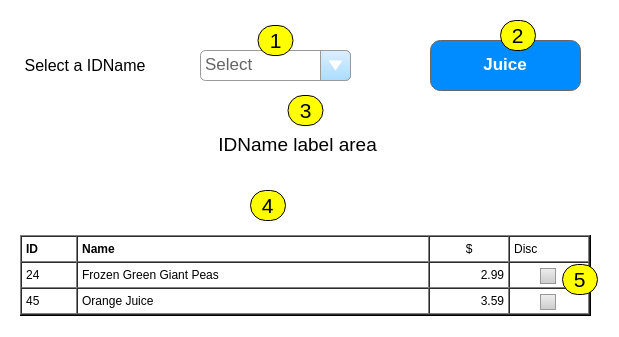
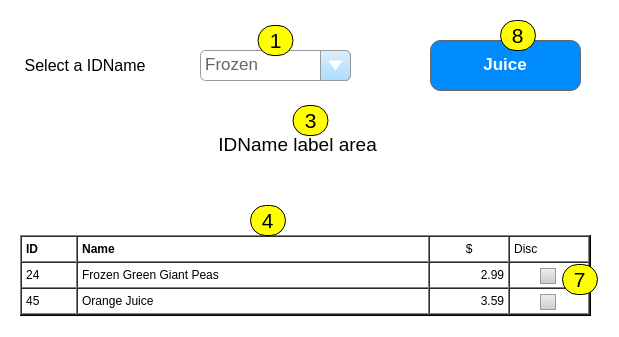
- <mxCell id="10" value="&lt;font style=&quot;font-size: 21px&quot;&gt;2&lt;/font&gt;" style="text;html=1;strokeColor=#000000;fillColor=#FFFF00;align=center;verticalAlign=middle;whiteSpace=wrap;rounded=1;fontSize=19;arcSize=50;" vertex="1" parent="1"><mxGeometry x="500" y="20" width="35" height="30" as="geometry" /></mxCell>
+ <mxCell id="10" value="&lt;font style=&quot;font-size: 21px&quot;&gt;8&lt;/font&gt;" style="text;html=1;strokeColor=#000000;fillColor=#FFFF00;align=center;verticalAlign=middle;whiteSpace=wrap;rounded=1;fontSize=19;arcSize=50;" vertex="1" parent="1"><mxGeometry x="500" y="20" width="35" height="30" as="geometry" /></mxCell>
- <mxCell id="3" value="Select" style="strokeWidth=1;shadow=0;dashed=0;align=center;html=1;shape=mxgraph.mockup.forms.comboBox;strokeColor=#999999;fillColor=#ddeeff;align=left;fillColor2=#aaddff;mainText=;fontColor=#666666;fontSize=17;spacingLeft=3;" vertex="1" parent="1"><mxGeometry x="200" y="50" width="150" height="30" as="geometry" /></mxCell>
+ <mxCell id="3" value="Frozen" style="strokeWidth=1;shadow=0;dashed=0;align=center;html=1;shape=mxgraph.mockup.forms.comboBox;strokeColor=#999999;fillColor=#ddeeff;align=left;fillColor2=#aaddff;mainText=;fontColor=#666666;fontSize=17;spacingLeft=3;" vertex="1" parent="1"><mxGeometry x="200" y="50" width="150" height="30" as="geometry" /></mxCell>
- <mxCell id="11" value="&lt;font style=&quot;font-size: 21px&quot;&gt;3&lt;/font&gt;" style="text;html=1;strokeColor=#000000;fillColor=#FFFF00;align=center;verticalAlign=middle;whiteSpace=wrap;rounded=1;fontSize=19;arcSize=50;" vertex="1" parent="1"><mxGeometry x="287.5" y="95" width="35" height="30" as="geometry" /></mxCell>
+ <mxCell id="11" value="&lt;font style=&quot;font-size: 21px&quot;&gt;3&lt;/font&gt;" style="text;html=1;strokeColor=#000000;fillColor=#FFFF00;align=center;verticalAlign=middle;whiteSpace=wrap;rounded=1;fontSize=19;arcSize=50;" vertex="1" parent="1"><mxGeometry x="292.5" y="105" width="35" height="30" as="geometry" /></mxCell>
- <mxCell id="12" value="&lt;font style=&quot;font-size: 21px&quot;&gt;4&lt;/font&gt;" style="text;html=1;strokeColor=#000000;fillColor=#FFFF00;align=center;verticalAlign=middle;whiteSpace=wrap;rounded=1;fontSize=19;arcSize=50;" vertex="1" parent="1"><mxGeometry x="250" y="190" width="35" height="30" as="geometry" /></mxCell>
+ <mxCell id="12" value="&lt;font style=&quot;font-size: 21px&quot;&gt;4&lt;/font&gt;" style="text;html=1;strokeColor=#000000;fillColor=#FFFF00;align=center;verticalAlign=middle;whiteSpace=wrap;rounded=1;fontSize=19;arcSize=50;" vertex="1" parent="1"><mxGeometry x="250" y="205" width="35" height="30" as="geometry" /></mxCell>
- <mxCell id="13" value="&lt;font style=&quot;font-size: 21px&quot;&gt;5&lt;/font&gt;" style="text;html=1;strokeColor=#000000;fillColor=#FFFF00;align=center;verticalAlign=middle;whiteSpace=wrap;rounded=1;fontSize=19;arcSize=50;" vertex="1" parent="1"><mxGeometry x="562" y="264" width="35" height="30" as="geometry" /></mxCell>
+ <mxCell id="13" value="&lt;font style=&quot;font-size: 21px&quot;&gt;7&lt;/font&gt;" style="text;html=1;strokeColor=#000000;fillColor=#FFFF00;align=center;verticalAlign=middle;whiteSpace=wrap;rounded=1;fontSize=19;arcSize=50;" vertex="1" parent="1"><mxGeometry x="562" y="264" width="35" height="30" as="geometry" /></mxCell>
